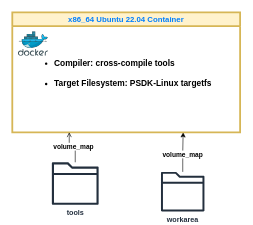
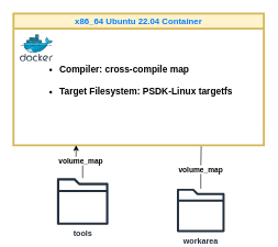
- <mxCell id="7" value="&lt;h2&gt;&lt;/h2&gt;&lt;h3&gt;&lt;p&gt;&lt;/p&gt;&lt;ul style=&quot;font-size: 14px;&quot;&gt;&lt;li style=&quot;font-size: 14px;&quot;&gt;Compiler: cross-compile tools&lt;/li&gt;&lt;/ul&gt;&lt;p&gt;&lt;/p&gt;&lt;ul style=&quot;font-size: 14px;&quot;&gt;&lt;li style=&quot;font-size: 14px;&quot;&gt;&lt;span style=&quot;background-color: initial;&quot;&gt;Target Filesystem: PSDK-Linux targetfs&lt;/span&gt;&lt;/li&gt;&lt;/ul&gt;&lt;/h3&gt;" style="text;html=1;align=left;verticalAlign=top;resizable=0;points=[];autosize=1;strokeColor=none;fillColor=none;fontStyle=1;fontSize=14;spacing=0;spacingTop=0;spacingBottom=0;" parent="5" vertex="1"><mxGeometry x="30" y="55" width="320" height="90" as="geometry" /></mxCell>
+ <mxCell id="7" value="&lt;h2&gt;&lt;/h2&gt;&lt;h3&gt;&lt;p&gt;&lt;/p&gt;&lt;ul style=&quot;font-size: 14px;&quot;&gt;&lt;li style=&quot;font-size: 14px;&quot;&gt;Compiler: cross-compile map&lt;/li&gt;&lt;/ul&gt;&lt;p&gt;&lt;/p&gt;&lt;ul style=&quot;font-size: 14px;&quot;&gt;&lt;li style=&quot;font-size: 14px;&quot;&gt;&lt;span style=&quot;background-color: initial;&quot;&gt;Target Filesystem: PSDK-Linux targetfs&lt;/span&gt;&lt;/li&gt;&lt;/ul&gt;&lt;/h3&gt;" style="text;html=1;align=left;verticalAlign=top;resizable=0;points=[];autosize=1;strokeColor=none;fillColor=none;fontStyle=1;fontSize=14;spacing=0;spacingTop=0;spacingBottom=0;" parent="5" vertex="1"><mxGeometry x="30" y="55" width="320" height="90" as="geometry" /></mxCell>
- <mxCell id="9" style="edgeStyle=orthogonalEdgeStyle;rounded=0;orthogonalLoop=1;jettySize=auto;html=1;entryX=0.25;entryY=1;entryDx=0;entryDy=0;endArrow=open;" parent="1" source="8" target="5" edge="1"><mxGeometry relative="1" as="geometry"><mxPoint x="520" y="370" as="sourcePoint" /><mxPoint x="360" y="370" as="targetPoint" /></mxGeometry></mxCell>
+ <mxCell id="9" style="edgeStyle=orthogonalEdgeStyle;rounded=0;orthogonalLoop=1;jettySize=auto;html=1;entryX=0.25;entryY=1;entryDx=0;entryDy=0;" parent="1" source="8" target="5" edge="1"><mxGeometry relative="1" as="geometry"><mxPoint x="520" y="370" as="sourcePoint" /><mxPoint x="360" y="370" as="targetPoint" /></mxGeometry></mxCell>
- <mxCell id="2" style="edgeStyle=orthogonalEdgeStyle;rounded=0;orthogonalLoop=1;jettySize=auto;html=1;entryX=0.75;entryY=1;entryDx=0;entryDy=0;" parent="1" source="4" target="5" edge="1"><mxGeometry relative="1" as="geometry" /></mxCell>
+ <mxCell id="2" style="edgeStyle=orthogonalEdgeStyle;rounded=0;orthogonalLoop=1;jettySize=auto;html=1;entryX=0.75;entryY=1;entryDx=0;entryDy=0;endArrow=none;" parent="1" source="4" target="5" edge="1"><mxGeometry relative="1" as="geometry" /></mxCell>
